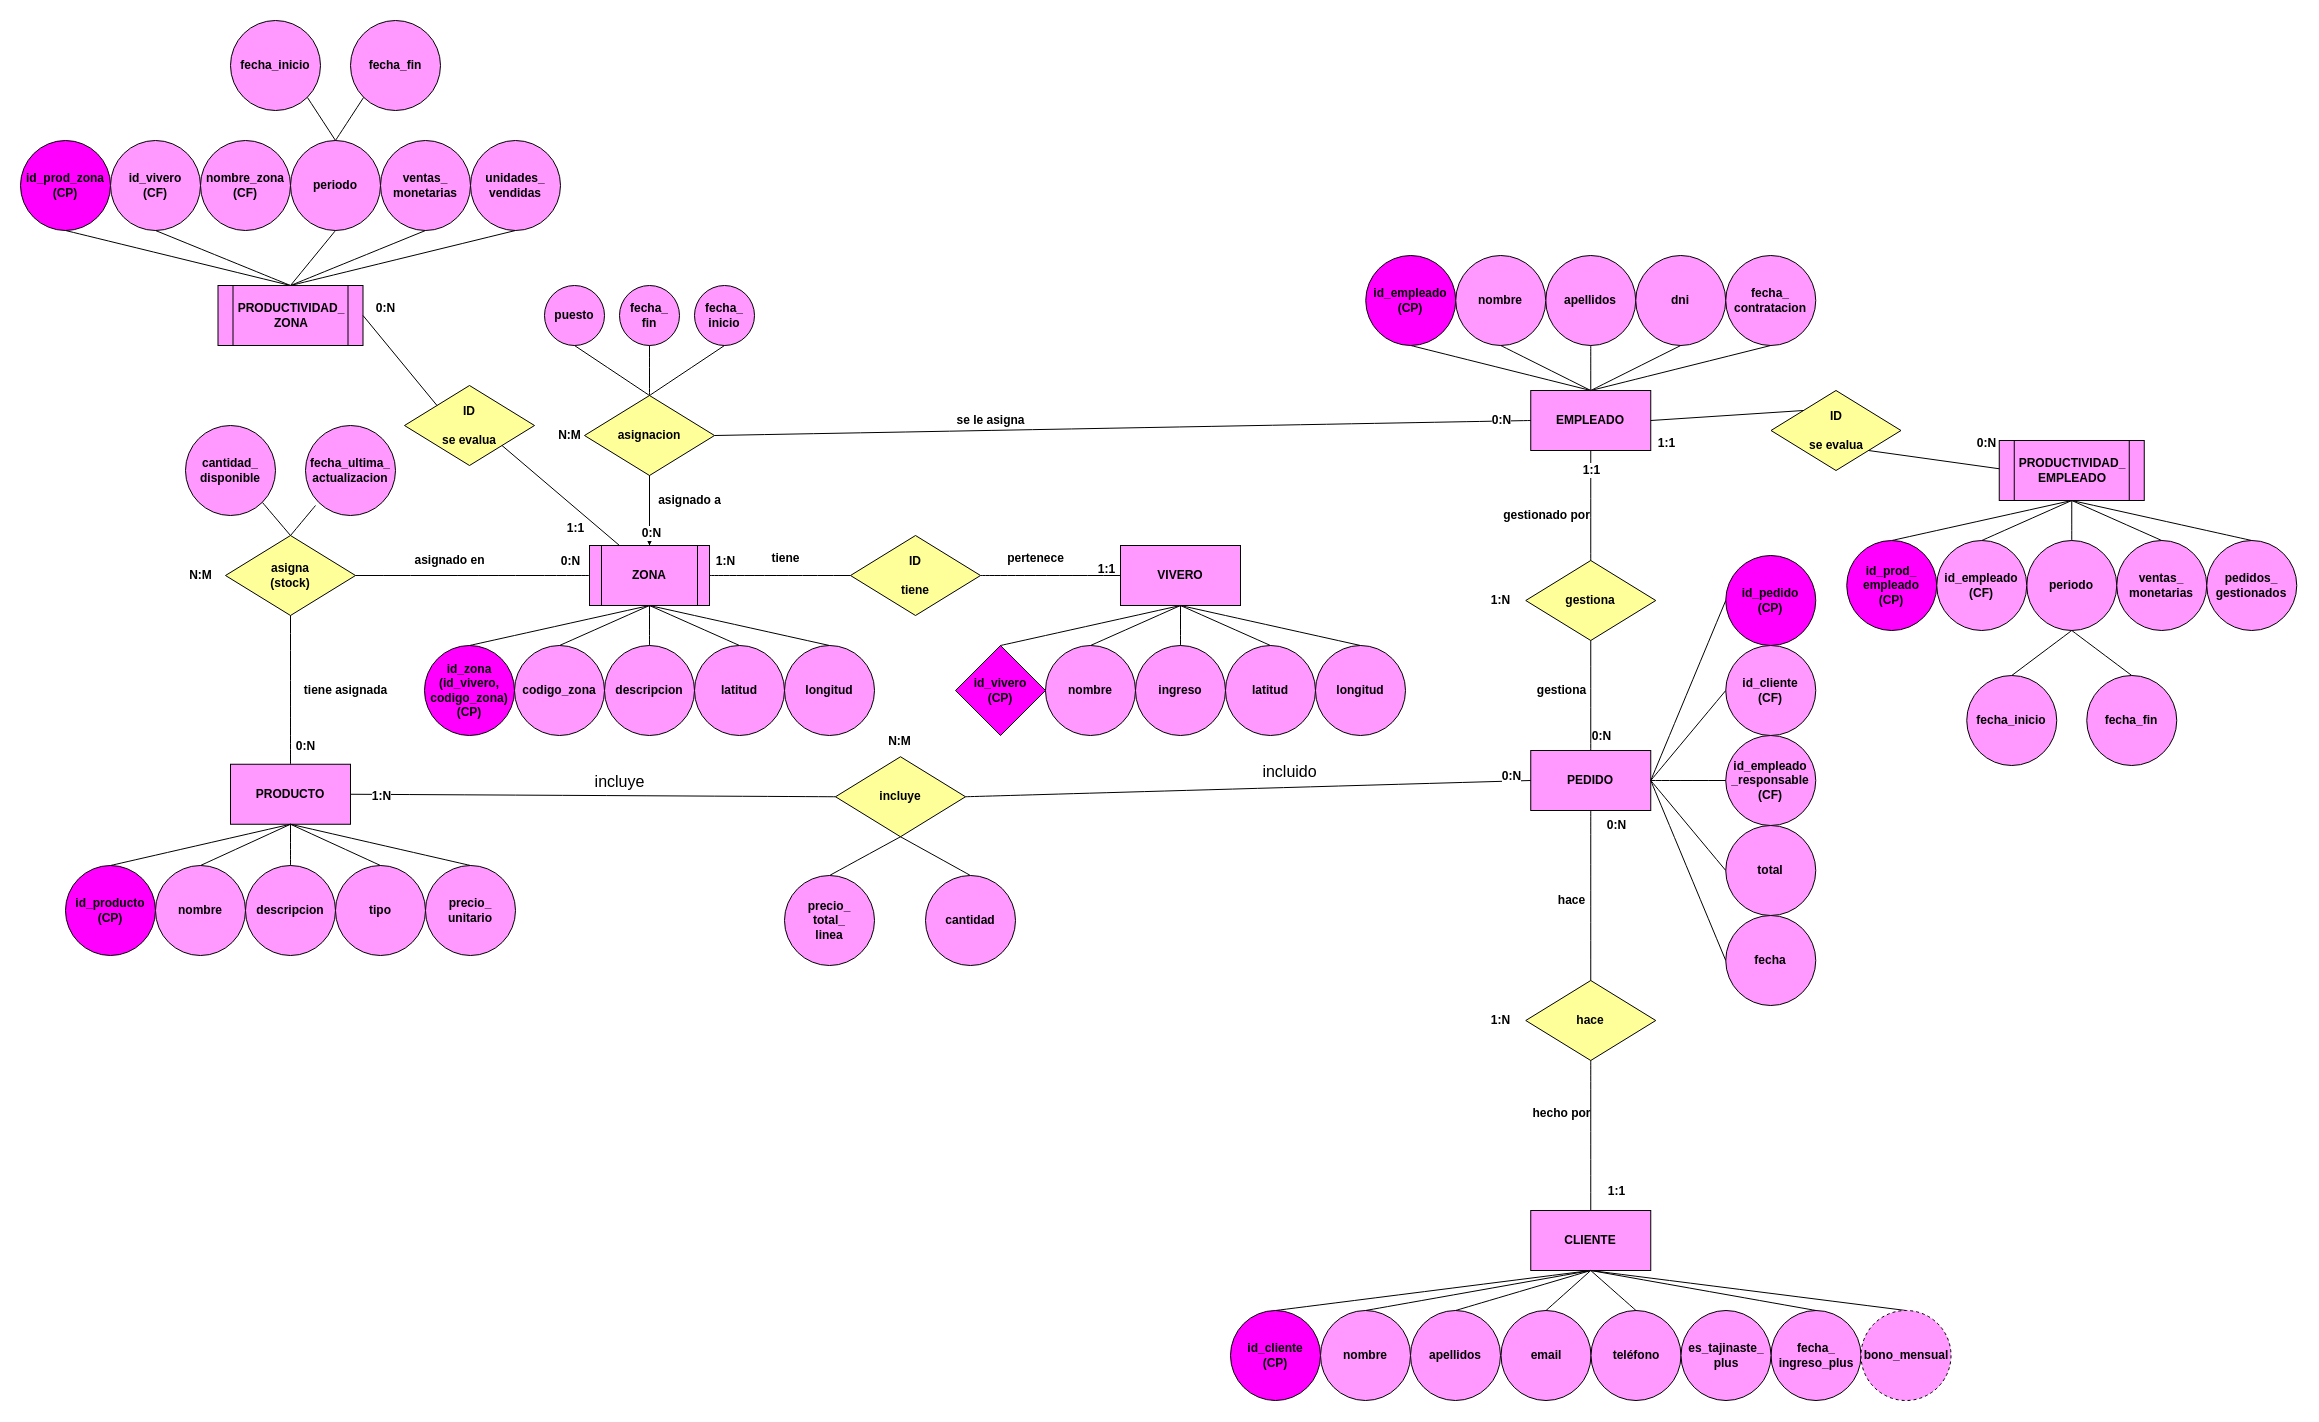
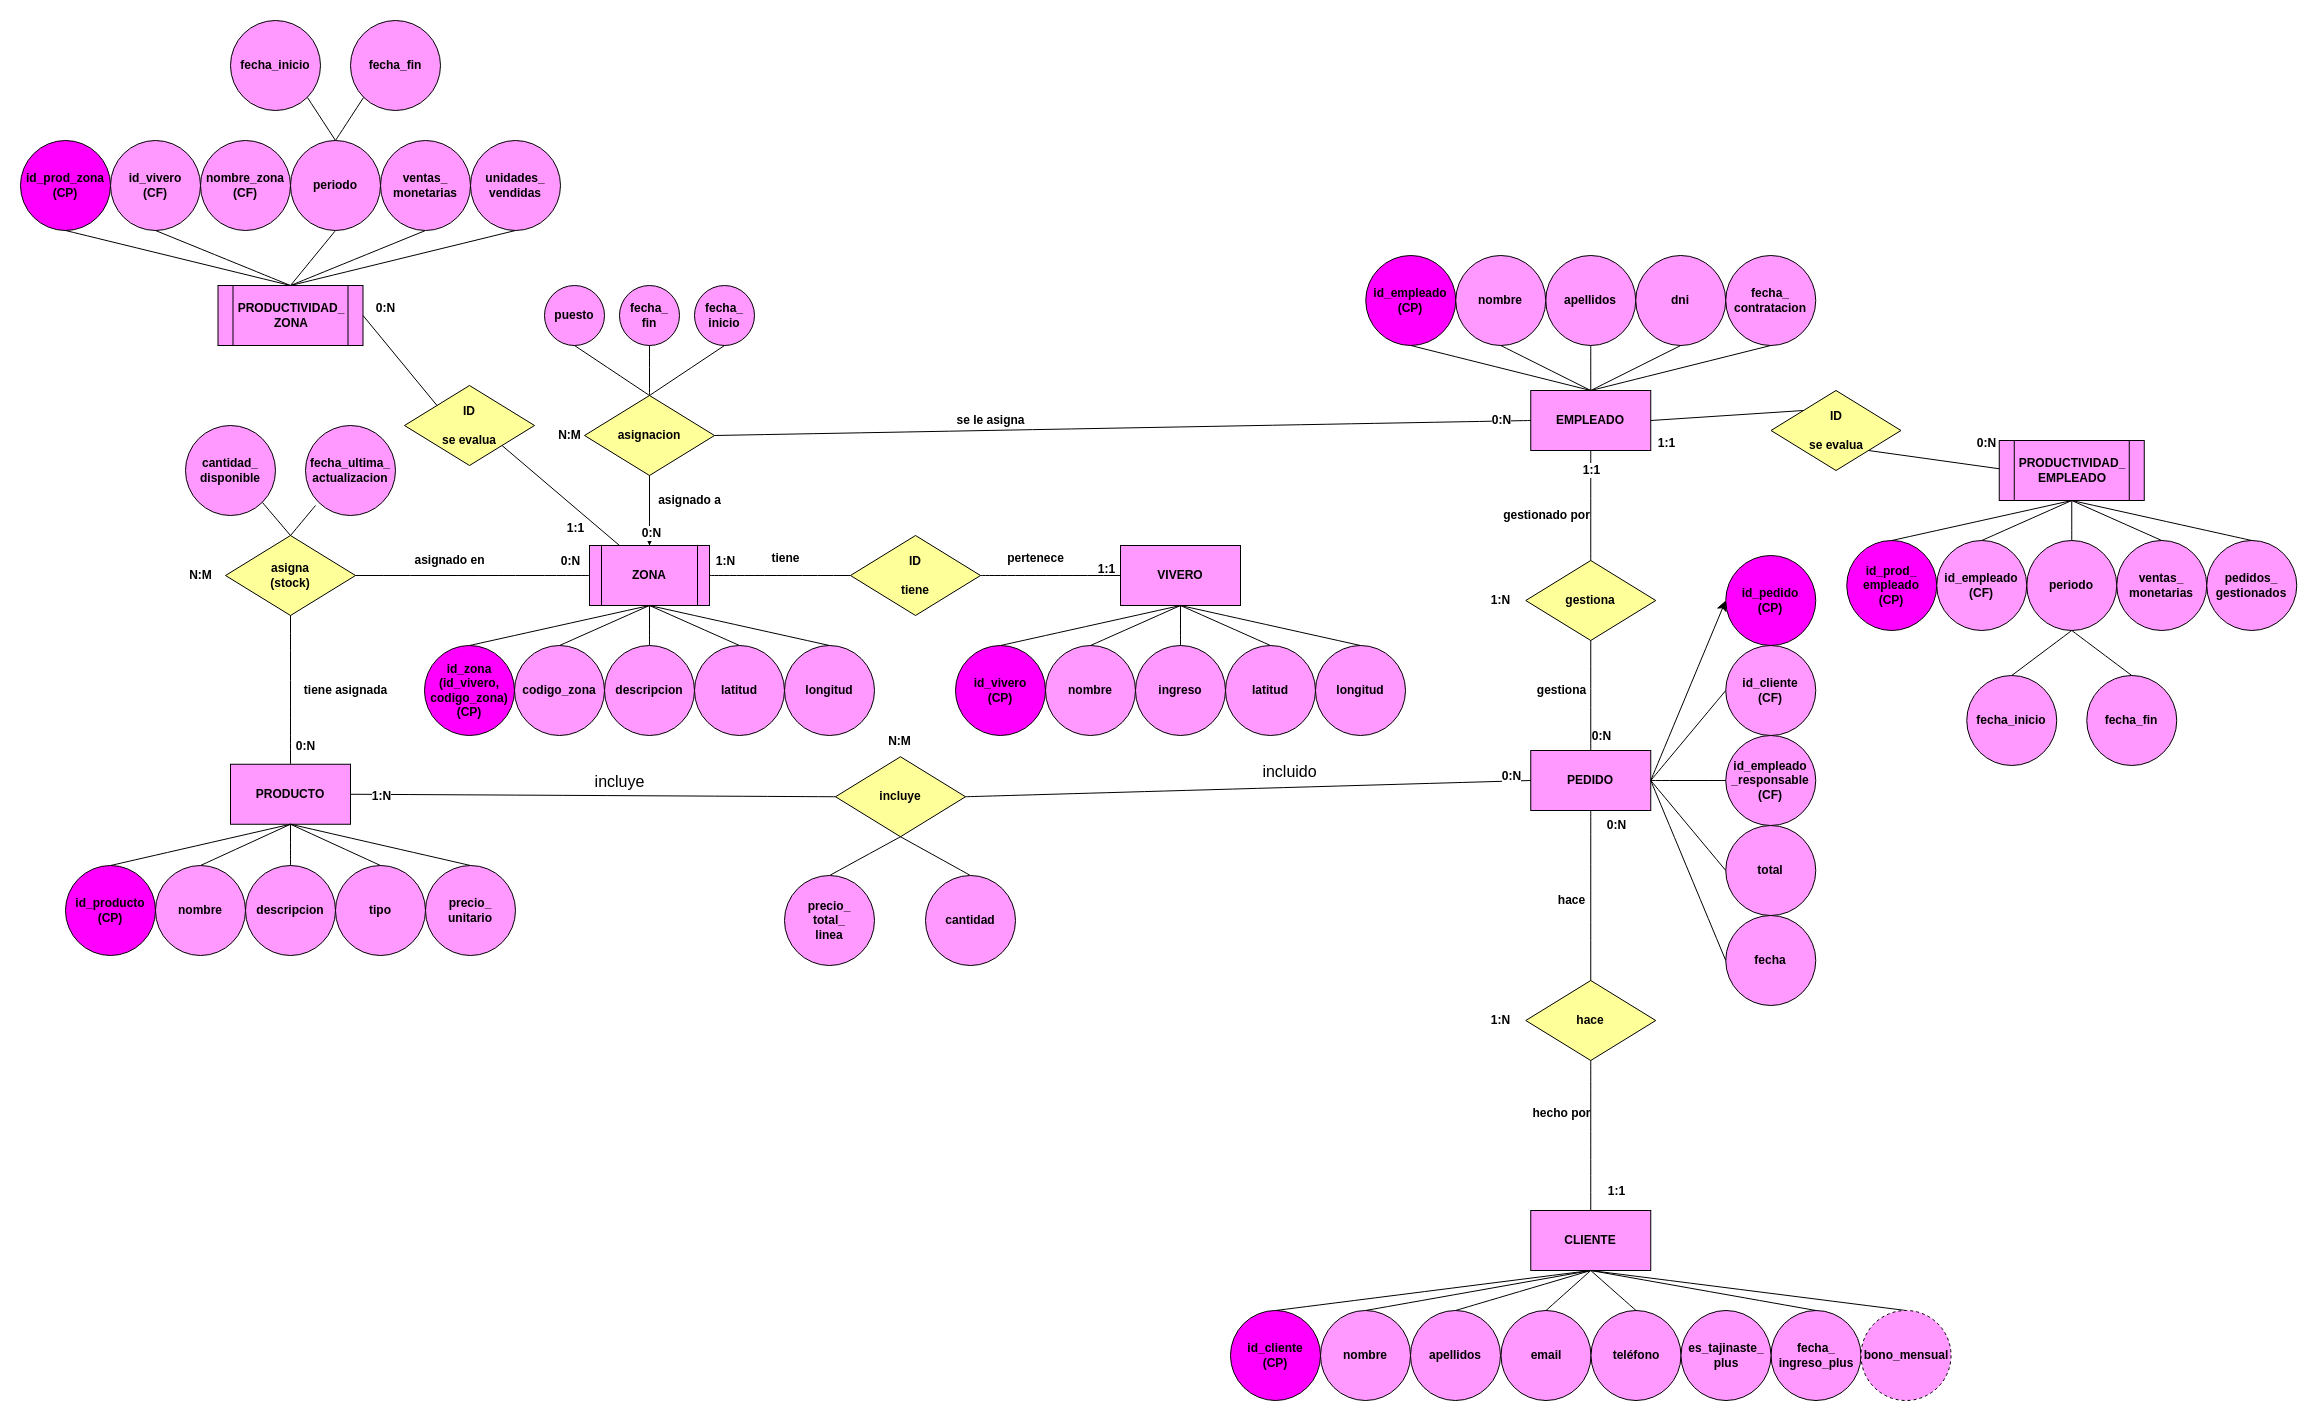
- <mxCell id="116" value="" style="endArrow=none;html=1;rounded=0;fontSize=12;startSize=8;endSize=8;curved=1;entryX=0;entryY=0.5;entryDx=0;entryDy=0;exitX=1;exitY=0.5;exitDx=0;exitDy=0;strokeColor=light-dark(#000000,#000000);fontStyle=1" edge="1" parent="1" source="25" target="26"><mxGeometry width="50" height="50" relative="1" as="geometry"><mxPoint x="1976.25" y="870" as="sourcePoint" /><mxPoint x="2155.25" y="830" as="targetPoint" /></mxGeometry></mxCell>
+ <mxCell id="116" value="" style="endArrow=classic;html=1;rounded=0;fontSize=12;startSize=8;endSize=8;curved=1;entryX=0;entryY=0.5;entryDx=0;entryDy=0;exitX=1;exitY=0.5;exitDx=0;exitDy=0;strokeColor=light-dark(#000000,#000000);fontStyle=1;" edge="1" parent="1" source="25" target="26"><mxGeometry width="50" height="50" relative="1" as="geometry"><mxPoint x="1976.25" y="870" as="sourcePoint" /><mxPoint x="2155.25" y="830" as="targetPoint" /></mxGeometry></mxCell>
- <mxCell id="3" value="&lt;div&gt;id_vivero&lt;/div&gt;&lt;div&gt;(CP)&lt;/div&gt;" style="rhombus;whiteSpace=wrap;html=1;aspect=fixed;fontStyle=1;gradientColor=none;fillColor=light-dark(#FF00FF,#FF00FF);strokeColor=light-dark(#000000,#000000);fontColor=light-dark(#000000,#000000);" vertex="1" parent="1"><mxGeometry x="955" y="645" width="90" height="90" as="geometry" /></mxCell>
+ <mxCell id="3" value="&lt;div&gt;id_vivero&lt;/div&gt;&lt;div&gt;(CP)&lt;/div&gt;" style="ellipse;whiteSpace=wrap;html=1;aspect=fixed;fontStyle=1;gradientColor=none;fillColor=light-dark(#FF00FF,#FF00FF);strokeColor=light-dark(#000000,#000000);fontColor=light-dark(#000000,#000000);" vertex="1" parent="1"><mxGeometry x="955" y="645" width="90" height="90" as="geometry" /></mxCell>
